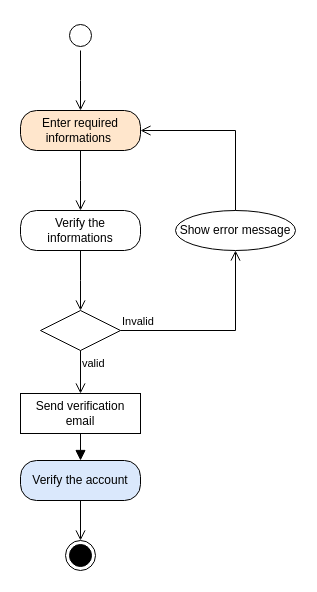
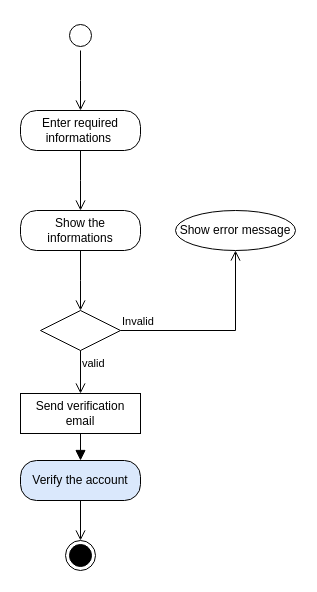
- <mxCell id="4" value="Enter required informations&amp;nbsp;" style="rounded=1;whiteSpace=wrap;html=1;arcSize=40;labelBackgroundColor=none;fillColor=#ffe6cc;" parent="1" vertex="1"><mxGeometry x="20" y="110" width="120" height="40" as="geometry" /></mxCell>
+ <mxCell id="4" value="Enter required informations&amp;nbsp;" style="rounded=1;whiteSpace=wrap;html=1;arcSize=40;labelBackgroundColor=none;" parent="1" vertex="1"><mxGeometry x="20" y="110" width="120" height="40" as="geometry" /></mxCell>
- <mxCell id="12" value="" style="edgeStyle=orthogonalEdgeStyle;html=1;verticalAlign=bottom;endArrow=open;endSize=8;rounded=0;entryX=1;entryY=0.5;entryDx=0;entryDy=0;labelBackgroundColor=none;fontColor=default;" parent="1" source="11" target="4" edge="1"><mxGeometry relative="1" as="geometry"><mxPoint x="235" y="310" as="targetPoint" /><Array as="points"><mxPoint x="235" y="130" /></Array></mxGeometry></mxCell>
- <mxCell id="6" value="Verify the informations" style="rounded=1;whiteSpace=wrap;html=1;arcSize=40;labelBackgroundColor=none;" parent="1" vertex="1"><mxGeometry x="20" y="210" width="120" height="40" as="geometry" /></mxCell>
+ <mxCell id="6" value="Show the informations" style="rounded=1;whiteSpace=wrap;html=1;arcSize=40;labelBackgroundColor=none;" parent="1" vertex="1"><mxGeometry x="20" y="210" width="120" height="40" as="geometry" /></mxCell>
